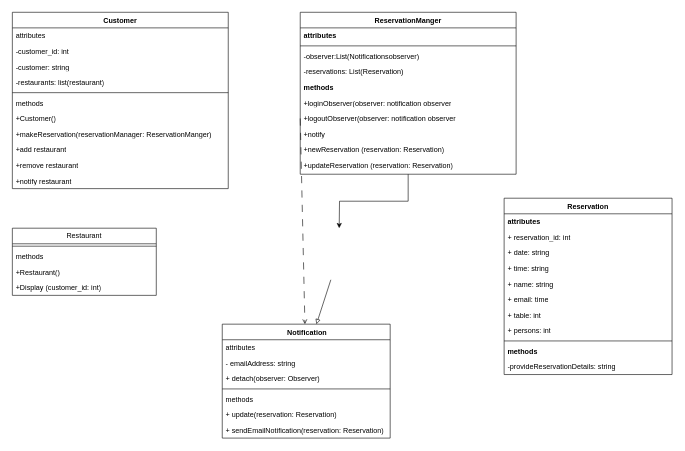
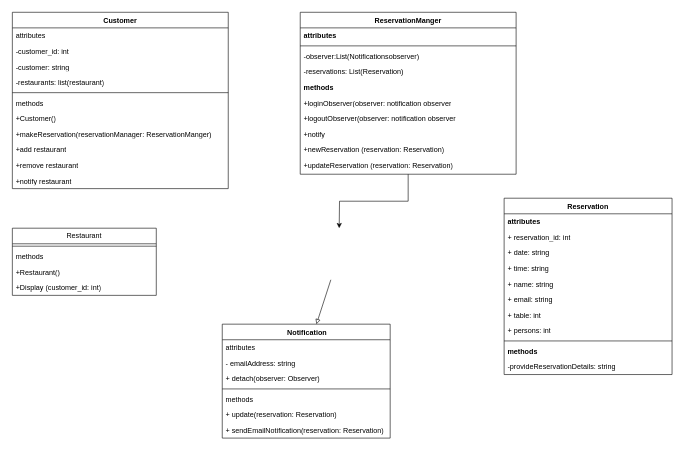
- <mxCell id="3" style="rounded=0;orthogonalLoop=1;jettySize=auto;html=1;exitX=0;exitY=0.5;exitDx=0;exitDy=0;dashed=1;dashPattern=12 12;endArrow=open;endFill=0;" parent="1" source="11" target="27" edge="1"><mxGeometry relative="1" as="geometry" /></mxCell>
- <mxCell id="21" value="+ email: time" style="text;strokeColor=none;fillColor=none;align=left;verticalAlign=top;spacingLeft=4;spacingRight=4;overflow=hidden;rotatable=0;points=[[0,0.5],[1,0.5]];portConstraint=eastwest;whiteSpace=wrap;html=1;" parent="15" vertex="1"><mxGeometry y="156" width="280" height="26" as="geometry" /></mxCell>
+ <mxCell id="21" value="+ email: string" style="text;strokeColor=none;fillColor=none;align=left;verticalAlign=top;spacingLeft=4;spacingRight=4;overflow=hidden;rotatable=0;points=[[0,0.5],[1,0.5]];portConstraint=eastwest;whiteSpace=wrap;html=1;" parent="15" vertex="1"><mxGeometry y="156" width="280" height="26" as="geometry" /></mxCell>
